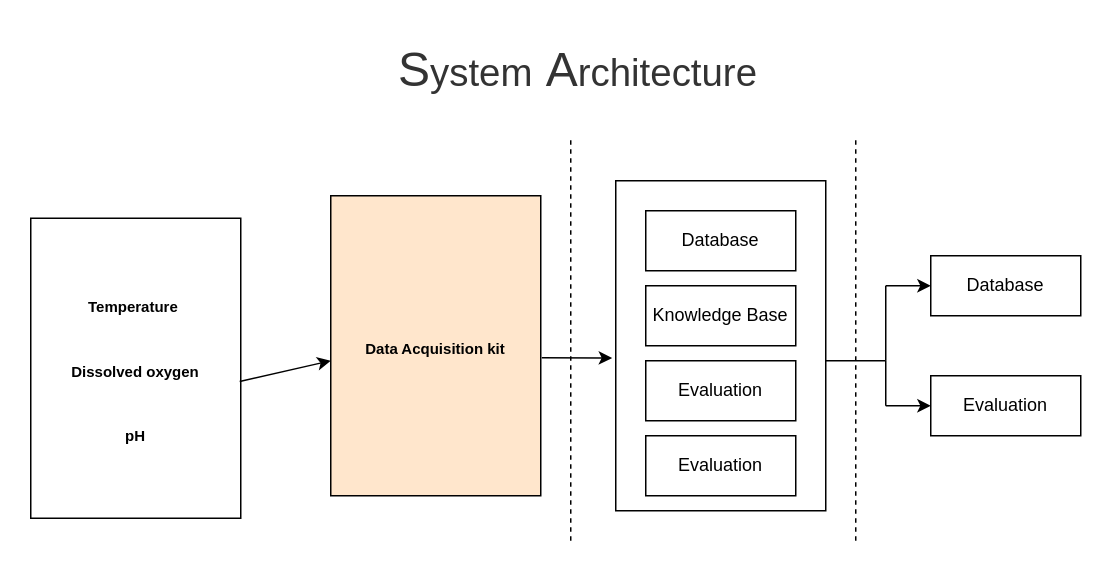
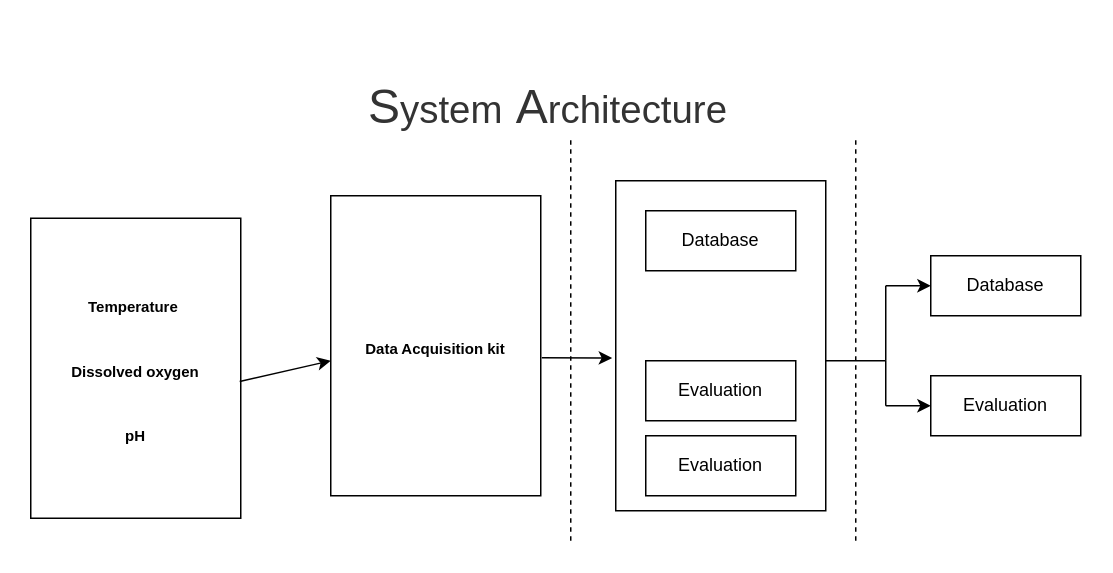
- <mxCell id="20" value="&lt;h2 style=&quot;box-sizing: border-box; margin: 0px; font-weight: 400; line-height: 1; font-size: 32px; clear: left; font-family: Verdana, sans-serif; max-width: 100%; overflow-wrap: break-word; color: rgb(51, 51, 51); text-align: start; background-color: rgb(255, 255, 255);&quot;&gt;S&lt;small style=&quot;box-sizing: border-box; font-size: 25.6px;&quot;&gt;ystem&lt;/small&gt;&amp;nbsp;A&lt;small style=&quot;box-sizing: border-box; font-size: 25.6px;&quot;&gt;rchitecture&lt;/small&gt;&lt;/h2&gt;" style="text;html=1;strokeColor=none;fillColor=none;align=center;verticalAlign=middle;whiteSpace=wrap;rounded=0;" vertex="1" parent="1"><mxGeometry x="260" y="20" width="250" height="50" as="geometry" /></mxCell>
+ <mxCell id="20" value="&lt;h2 style=&quot;box-sizing: border-box; margin: 0px; font-weight: 400; line-height: 1; font-size: 32px; clear: left; font-family: Verdana, sans-serif; max-width: 100%; overflow-wrap: break-word; color: rgb(51, 51, 51); text-align: start; background-color: rgb(255, 255, 255);&quot;&gt;S&lt;small style=&quot;box-sizing: border-box; font-size: 25.6px;&quot;&gt;ystem&lt;/small&gt;&amp;nbsp;A&lt;small style=&quot;box-sizing: border-box; font-size: 25.6px;&quot;&gt;rchitecture&lt;/small&gt;&lt;/h2&gt;" style="text;html=1;strokeColor=none;fillColor=none;align=center;verticalAlign=middle;whiteSpace=wrap;rounded=0;" vertex="1" parent="1"><mxGeometry x="240" y="45" width="250" height="50" as="geometry" /></mxCell>
- <mxCell id="6" value="Knowledge Base" style="rounded=0;whiteSpace=wrap;html=1;" vertex="1" parent="1"><mxGeometry x="430" y="190" width="100" height="40" as="geometry" /></mxCell>
- <mxCell id="3" value="&lt;h2&gt;&lt;font size=&quot;1&quot;&gt;Data Acquisition kit&lt;/font&gt;&lt;/h2&gt;" style="rounded=0;whiteSpace=wrap;html=1;fillColor=#ffe6cc;" vertex="1" parent="1"><mxGeometry x="220" y="130" width="140" height="200" as="geometry" /></mxCell>
+ <mxCell id="3" value="&lt;h2&gt;&lt;font size=&quot;1&quot;&gt;Data Acquisition kit&lt;/font&gt;&lt;/h2&gt;" style="rounded=0;whiteSpace=wrap;html=1;" vertex="1" parent="1"><mxGeometry x="220" y="130" width="140" height="200" as="geometry" /></mxCell>
